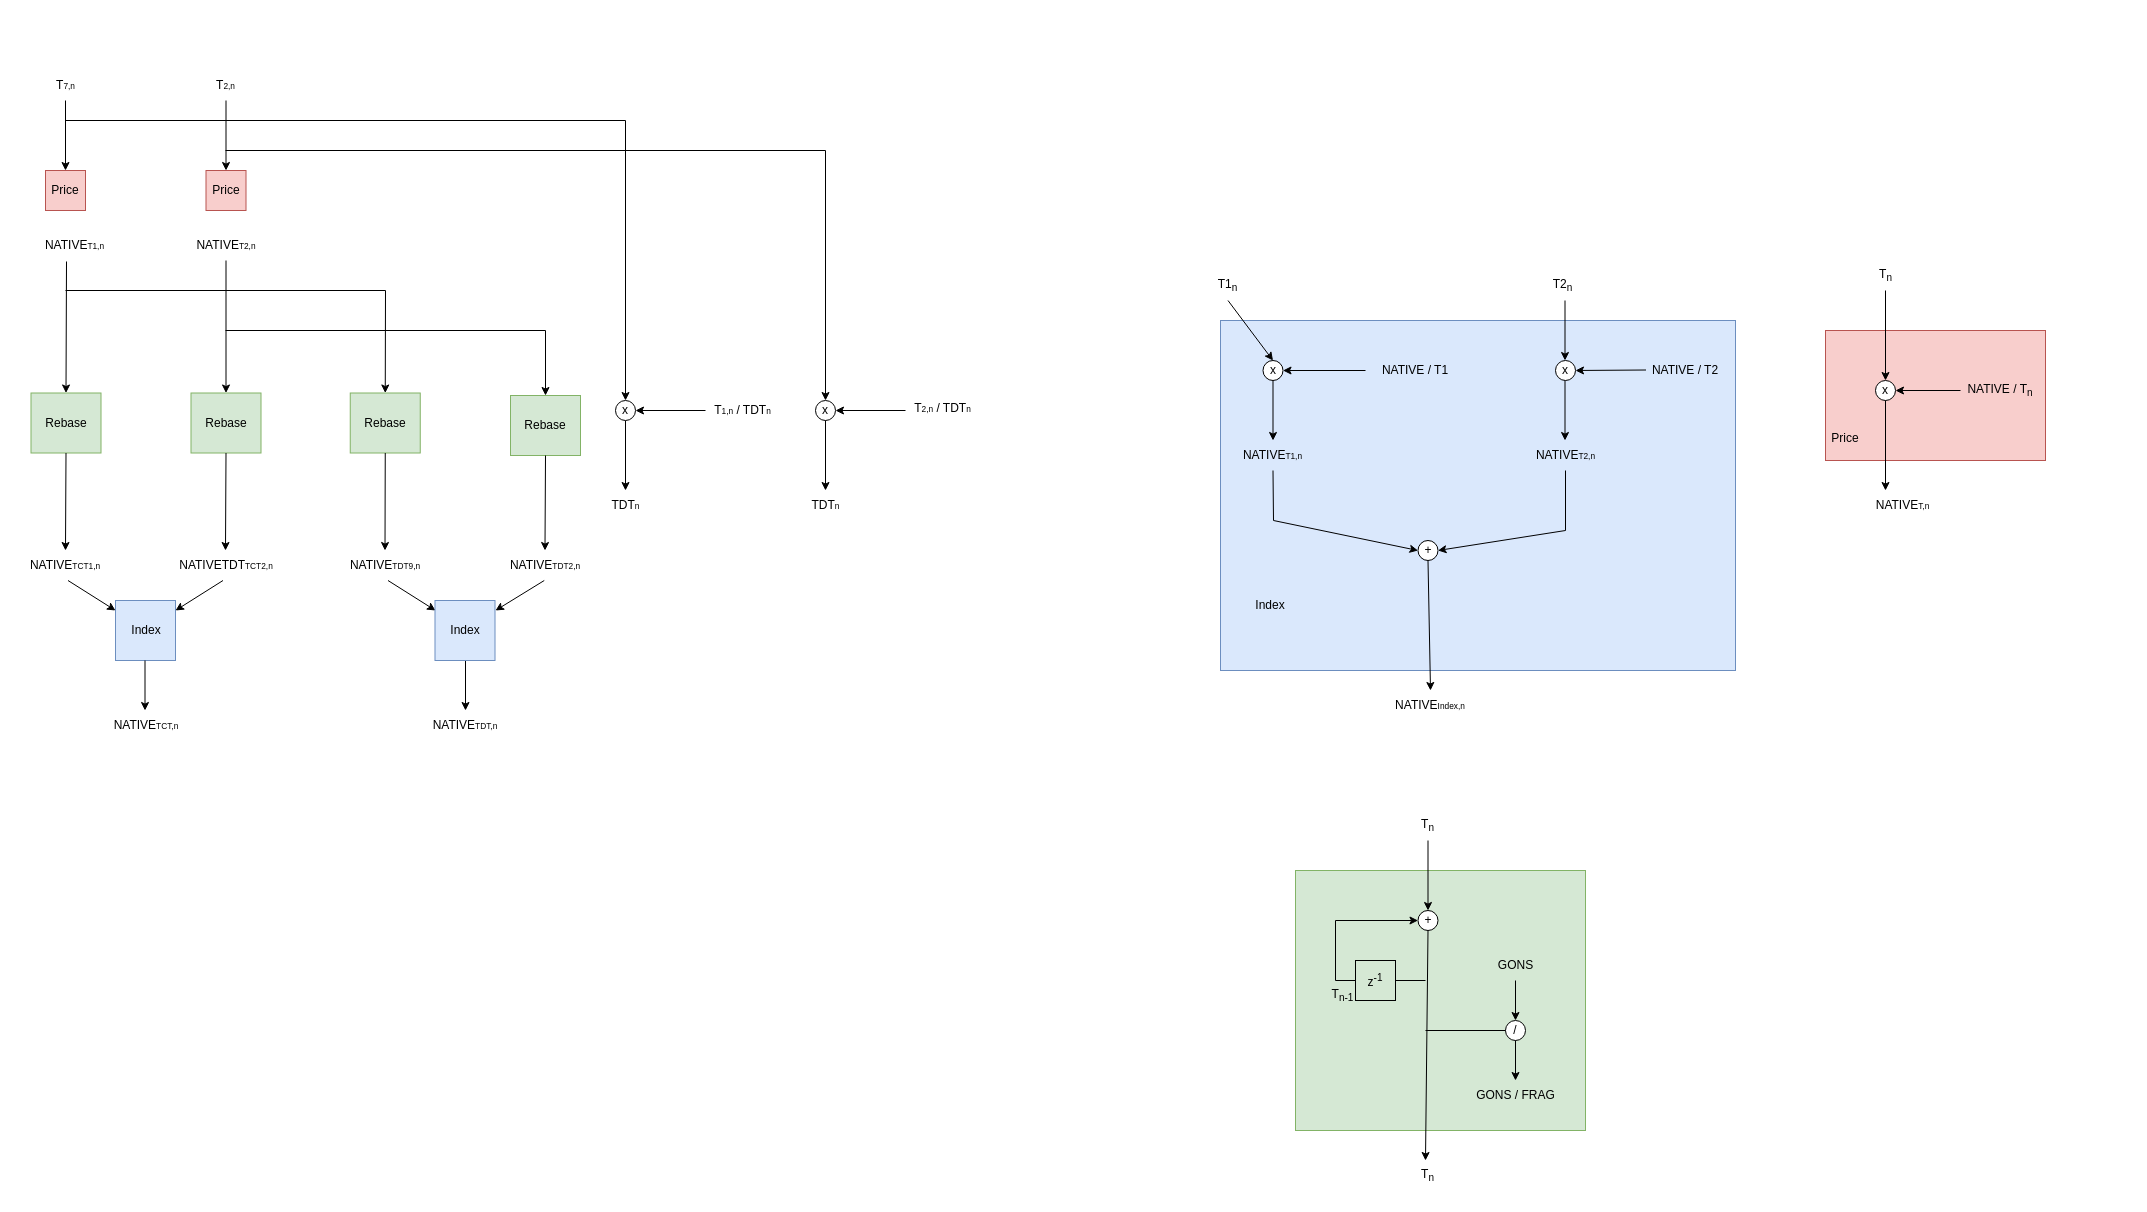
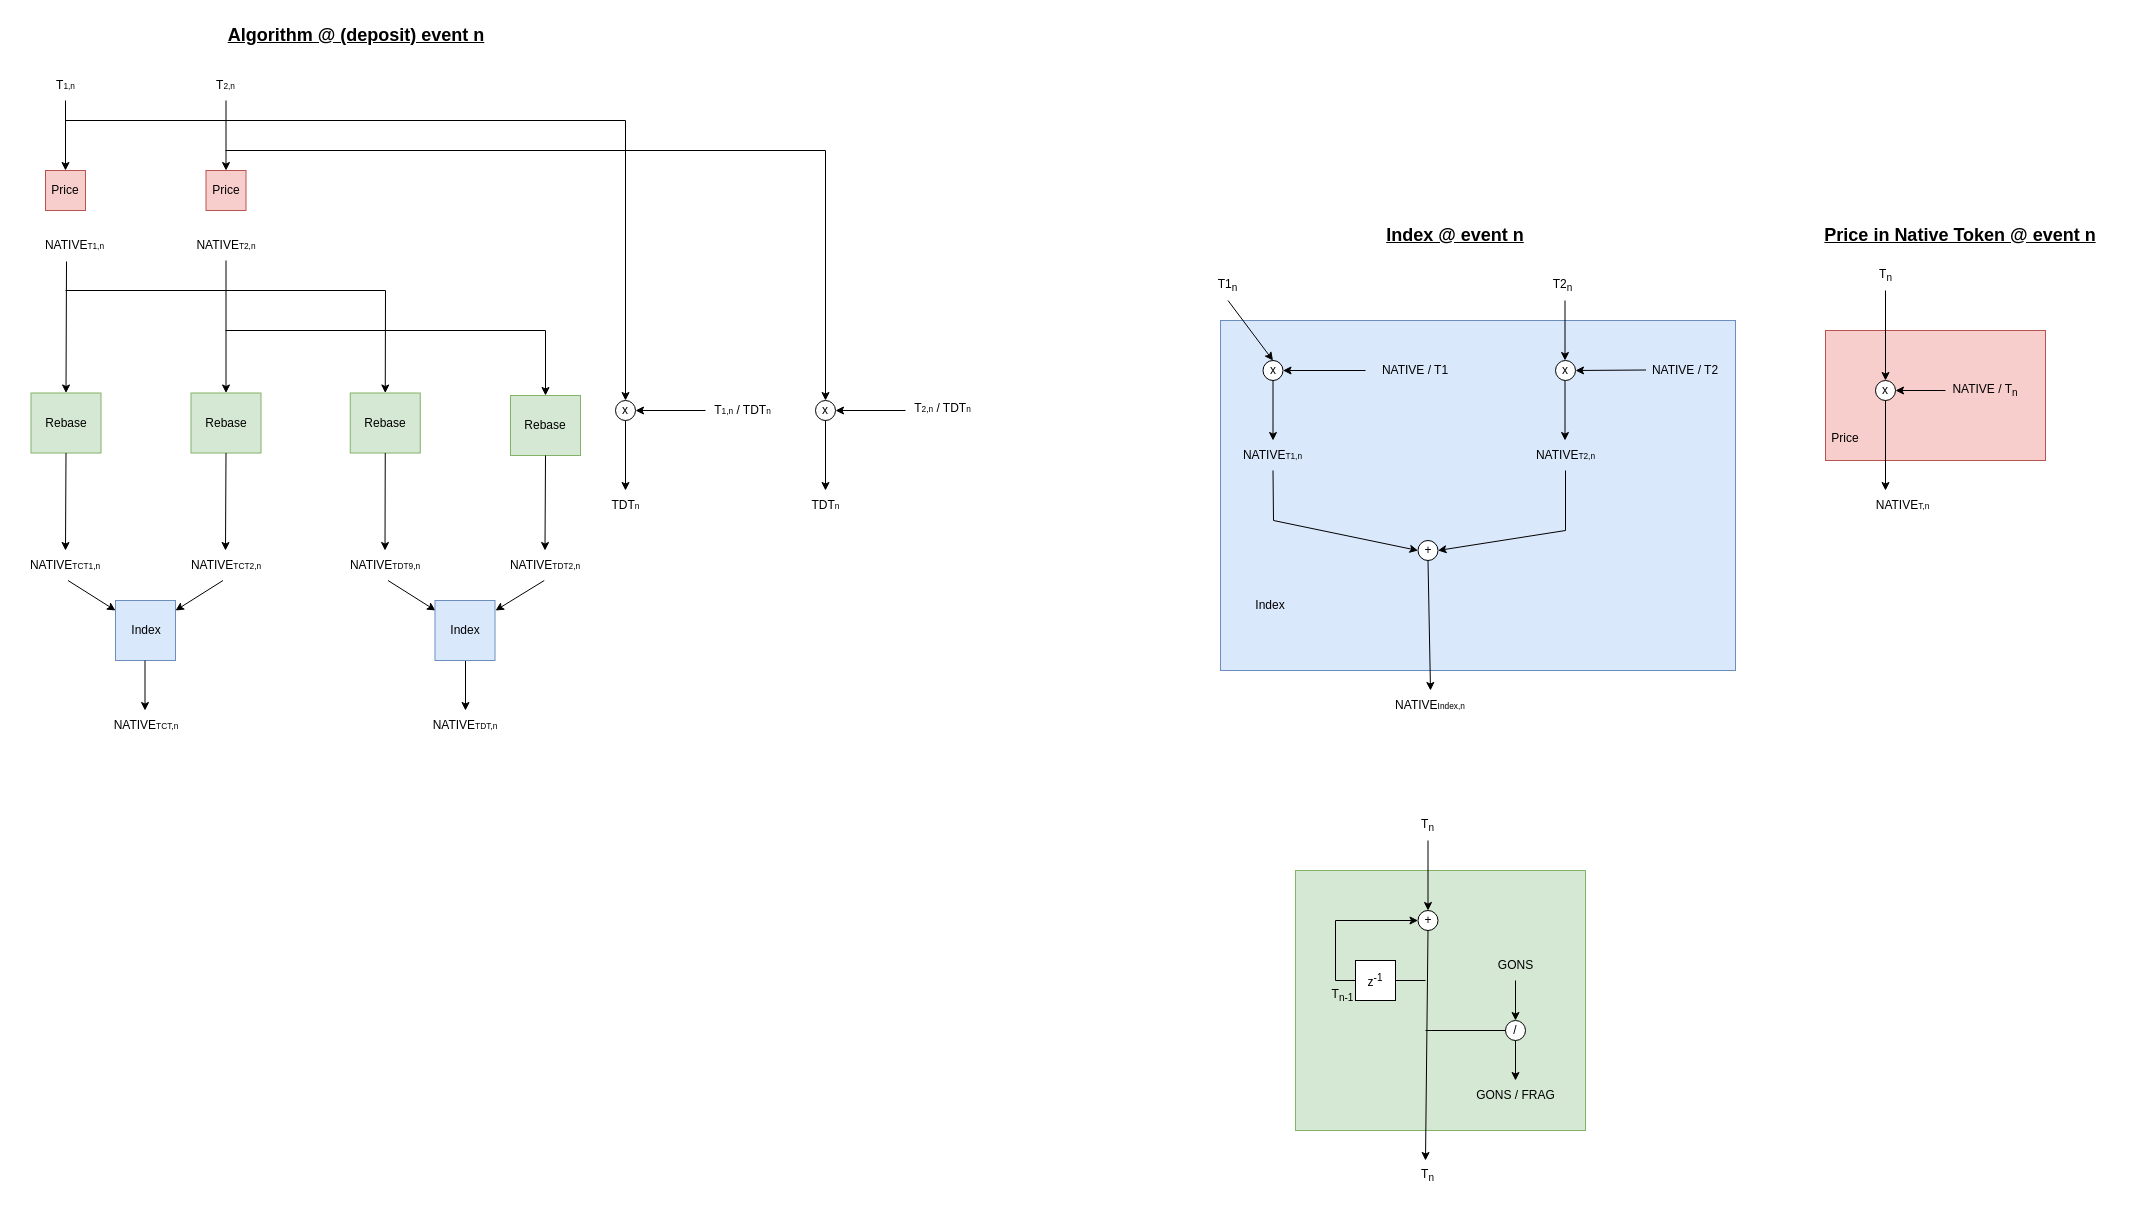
+ <mxCell id="5" value="&lt;b&gt;&lt;font style=&quot;font-size: 18px&quot;&gt;&lt;u&gt;Algorithm @ (deposit) event n&lt;/u&gt;&lt;/font&gt;&lt;/b&gt;" style="text;html=1;strokeColor=none;fillColor=none;align=center;verticalAlign=middle;whiteSpace=wrap;rounded=0;" parent="1" vertex="1"><mxGeometry x="190.5" y="20" width="330" height="30" as="geometry" /></mxCell>
- <mxCell id="10" value="T&lt;span style=&quot;font-size: 8.333px&quot;&gt;7,n&lt;/span&gt;" style="text;html=1;strokeColor=none;fillColor=none;align=center;verticalAlign=middle;whiteSpace=wrap;rounded=0;" parent="1" vertex="1"><mxGeometry x="47.5" y="70" width="35" height="30" as="geometry" /></mxCell>
+ <mxCell id="10" value="T&lt;span style=&quot;font-size: 8.333px&quot;&gt;1,n&lt;/span&gt;" style="text;html=1;strokeColor=none;fillColor=none;align=center;verticalAlign=middle;whiteSpace=wrap;rounded=0;" parent="1" vertex="1"><mxGeometry x="47.5" y="70" width="35" height="30" as="geometry" /></mxCell>
+ <mxCell id="39" value="&lt;b&gt;&lt;font style=&quot;font-size: 18px&quot;&gt;&lt;u&gt;Index @ event n&lt;/u&gt;&lt;/font&gt;&lt;/b&gt;" style="text;html=1;strokeColor=none;fillColor=none;align=center;verticalAlign=middle;whiteSpace=wrap;rounded=0;" parent="1" vertex="1"><mxGeometry x="1290" y="220" width="330" height="30" as="geometry" /></mxCell>
+ <mxCell id="57" value="&lt;b&gt;&lt;font style=&quot;font-size: 18px&quot;&gt;&lt;u&gt;Price in Native Token @ event n&lt;/u&gt;&lt;/font&gt;&lt;/b&gt;" style="text;html=1;strokeColor=none;fillColor=none;align=center;verticalAlign=middle;whiteSpace=wrap;rounded=0;" parent="1" vertex="1"><mxGeometry x="1795" y="220" width="330" height="30" as="geometry" /></mxCell>
- <mxCell id="60" value="NATIVE / T&lt;sub&gt;n&lt;/sub&gt;" style="text;html=1;strokeColor=none;fillColor=none;align=center;verticalAlign=middle;whiteSpace=wrap;rounded=0;" parent="1" vertex="1"><mxGeometry x="1960" y="375" width="80" height="30" as="geometry" /></mxCell>
+ <mxCell id="60" value="NATIVE / T&lt;sub&gt;n&lt;/sub&gt;" style="text;html=1;strokeColor=none;fillColor=none;align=center;verticalAlign=middle;whiteSpace=wrap;rounded=0;" parent="1" vertex="1"><mxGeometry x="1945" y="375" width="80" height="30" as="geometry" /></mxCell>
- <mxCell id="69" value="NATIVETDT&lt;span style=&quot;font-size: 8.333px&quot;&gt;TCT2,n&lt;/span&gt;" style="text;html=1;strokeColor=none;fillColor=none;align=center;verticalAlign=middle;whiteSpace=wrap;rounded=0;" parent="1" vertex="1"><mxGeometry x="180.5" y="550" width="90" height="30" as="geometry" /></mxCell>
+ <mxCell id="69" value="NATIVE&lt;span style=&quot;font-size: 8.333px&quot;&gt;TCT2,n&lt;/span&gt;" style="text;html=1;strokeColor=none;fillColor=none;align=center;verticalAlign=middle;whiteSpace=wrap;rounded=0;" parent="1" vertex="1"><mxGeometry x="180.5" y="550" width="90" height="30" as="geometry" /></mxCell>
- <mxCell id="81" value="z&lt;sup&gt;-1&lt;/sup&gt;" style="whiteSpace=wrap;html=1;aspect=fixed;fillColor=#d5e8d4;" vertex="1" parent="1"><mxGeometry x="1355" y="960" width="40" height="40" as="geometry" /></mxCell>
+ <mxCell id="81" value="z&lt;sup&gt;-1&lt;/sup&gt;" style="whiteSpace=wrap;html=1;aspect=fixed;" vertex="1" parent="1"><mxGeometry x="1355" y="960" width="40" height="40" as="geometry" /></mxCell>
